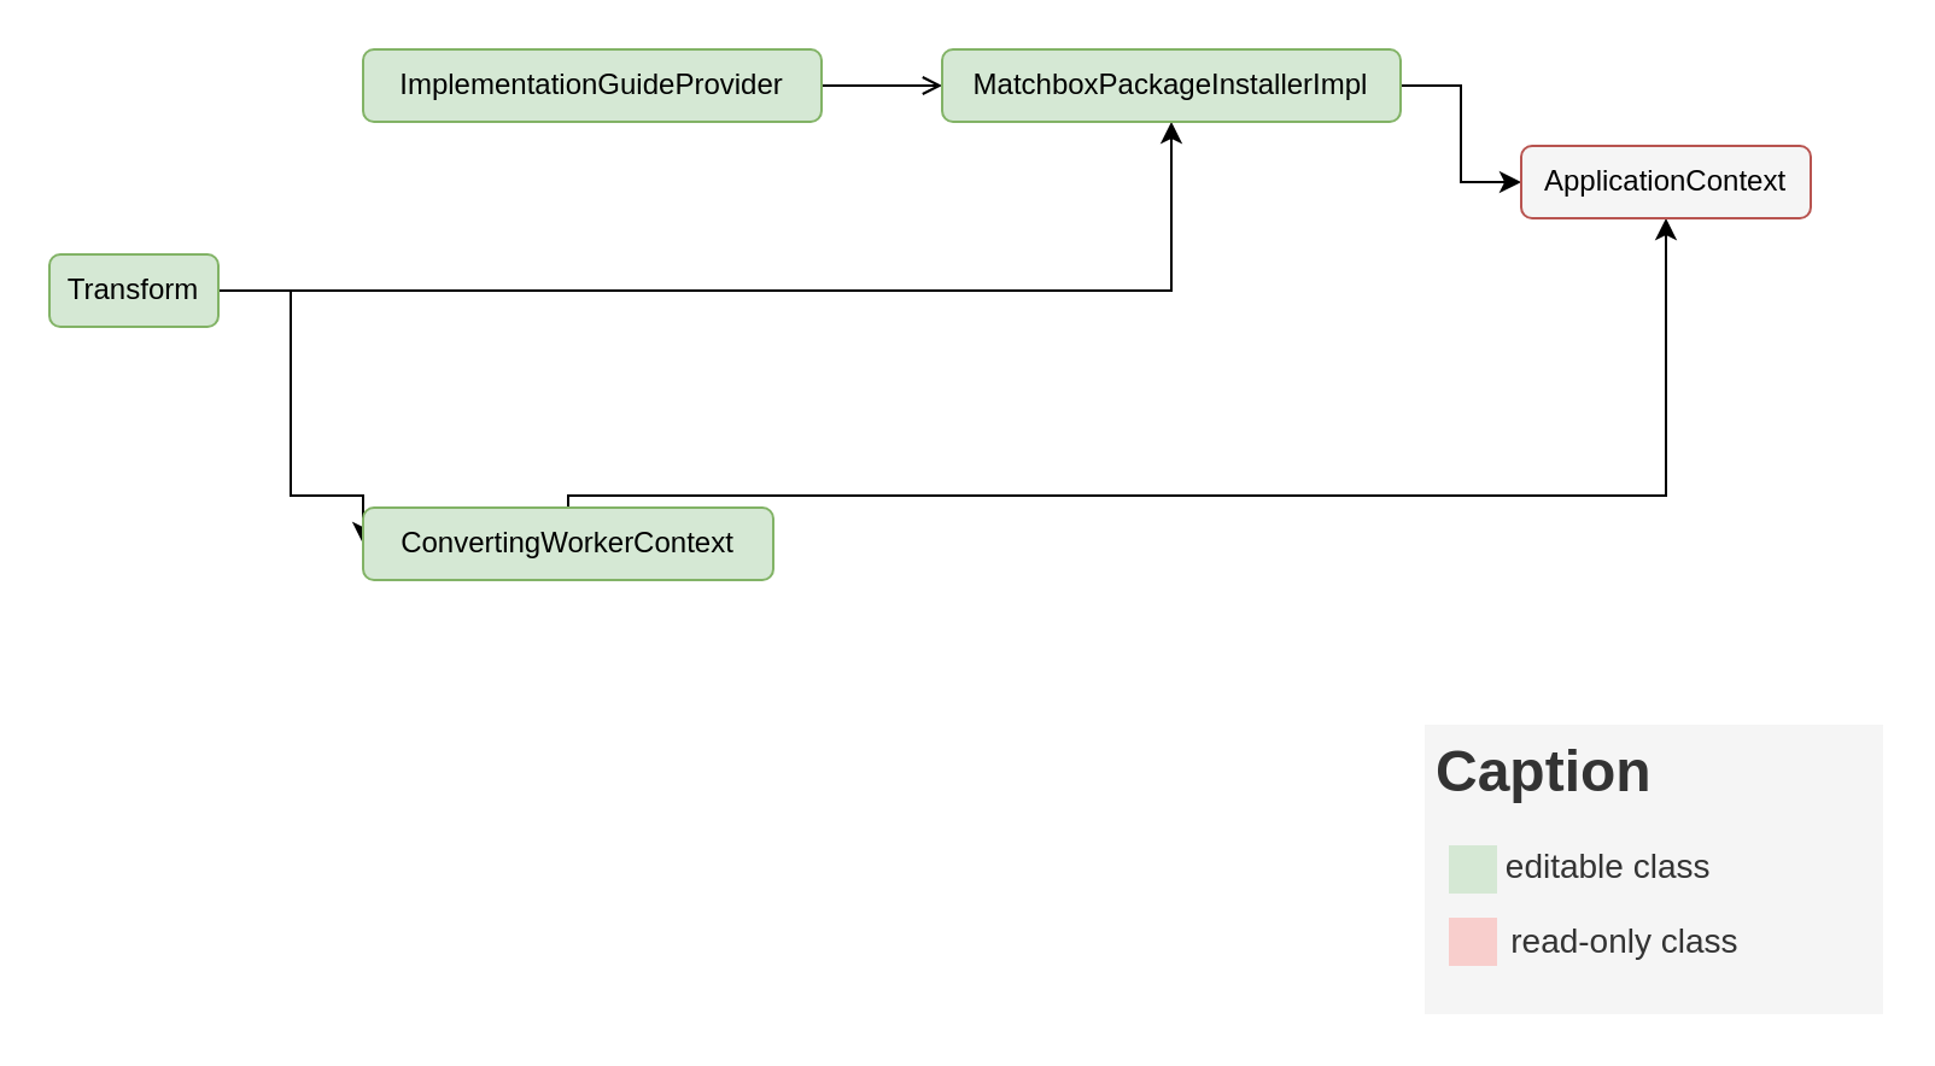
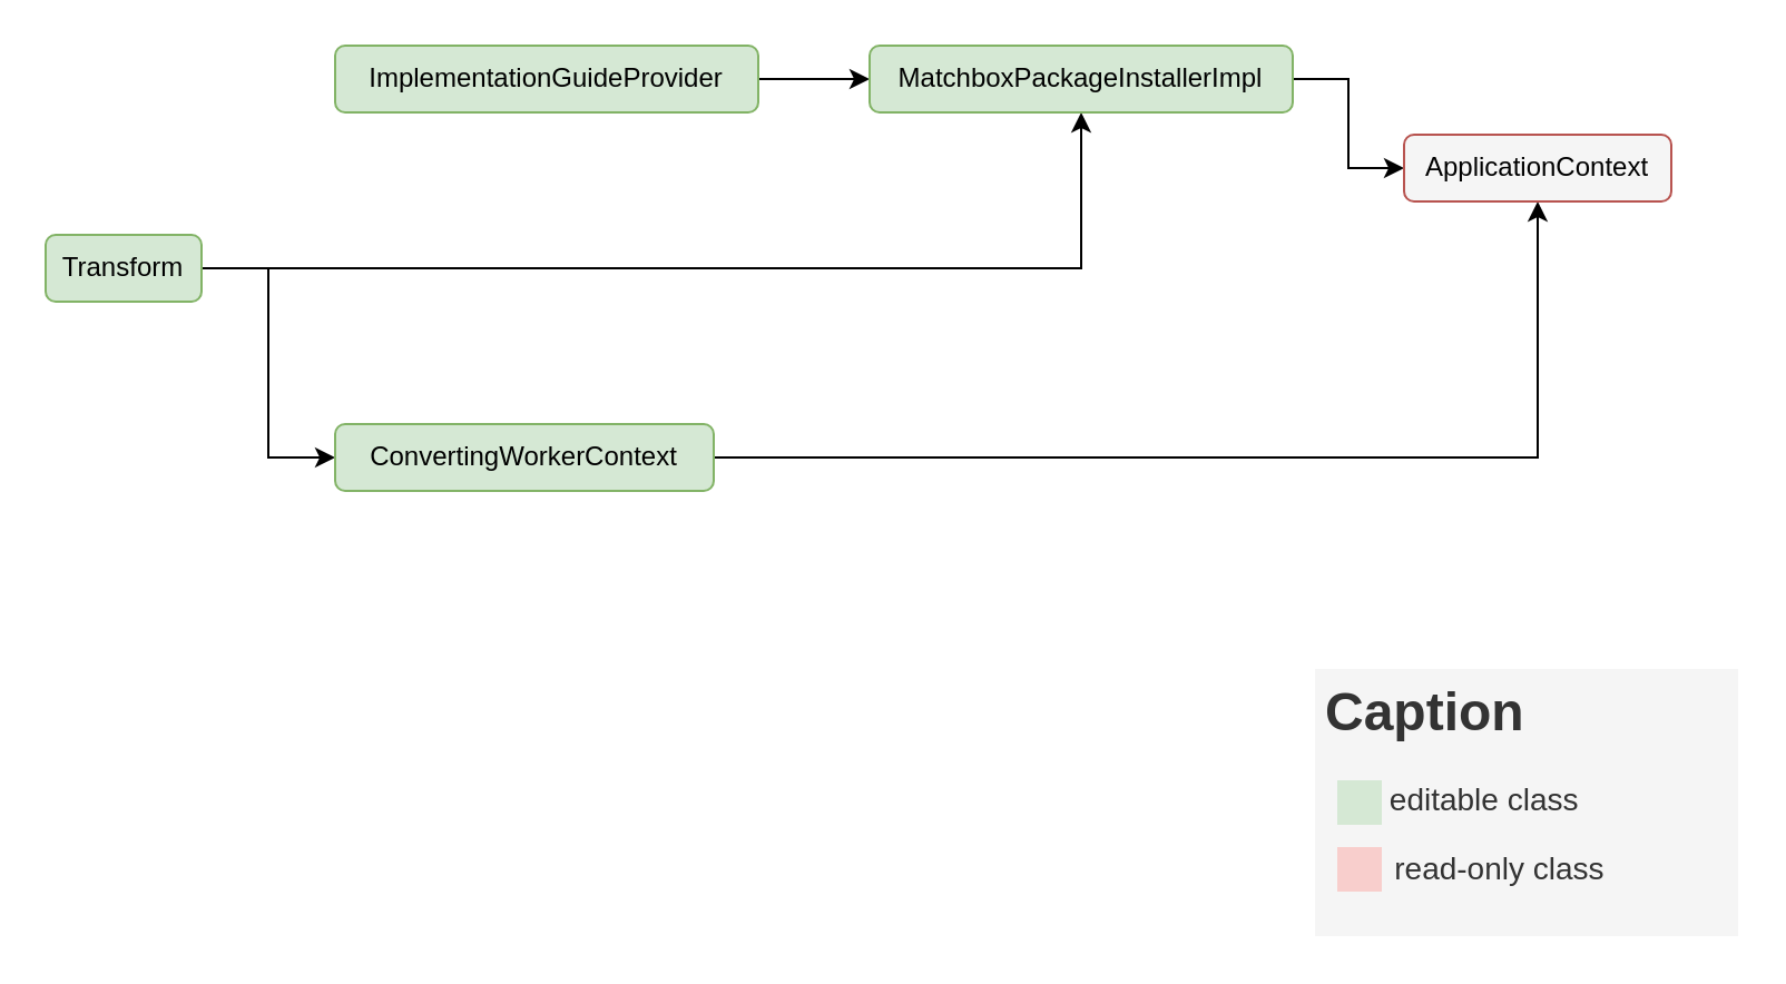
- <mxCell id="5" style="edgeStyle=orthogonalEdgeStyle;rounded=0;orthogonalLoop=1;jettySize=auto;html=1;entryX=0;entryY=0.5;entryDx=0;entryDy=0;endArrow=open;" edge="1" parent="1" source="6" target="10"><mxGeometry relative="1" as="geometry" /></mxCell>
+ <mxCell id="5" style="edgeStyle=orthogonalEdgeStyle;rounded=0;orthogonalLoop=1;jettySize=auto;html=1;entryX=0;entryY=0.5;entryDx=0;entryDy=0;" edge="1" parent="1" source="6" target="10"><mxGeometry relative="1" as="geometry" /></mxCell>
- <mxCell id="8" value="ConvertingWorkerContext" style="rounded=1;whiteSpace=wrap;html=1;fillColor=#d5e8d4;strokeColor=#82b366;" vertex="1" parent="1"><mxGeometry x="150" y="210" width="170" height="30" as="geometry" /></mxCell>
+ <mxCell id="8" value="ConvertingWorkerContext" style="rounded=1;whiteSpace=wrap;html=1;fillColor=#d5e8d4;strokeColor=#82b366;" vertex="1" parent="1"><mxGeometry x="150" y="190" width="170" height="30" as="geometry" /></mxCell>
